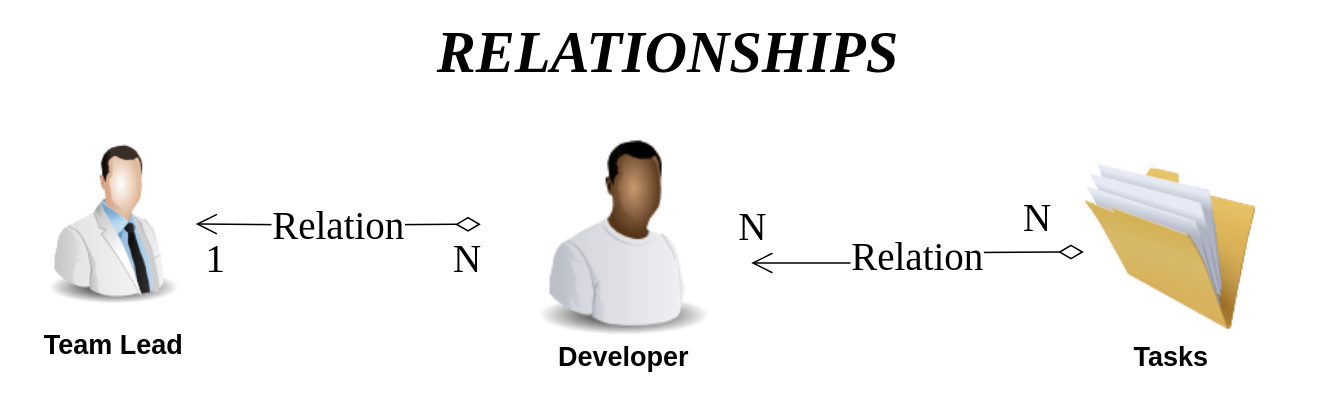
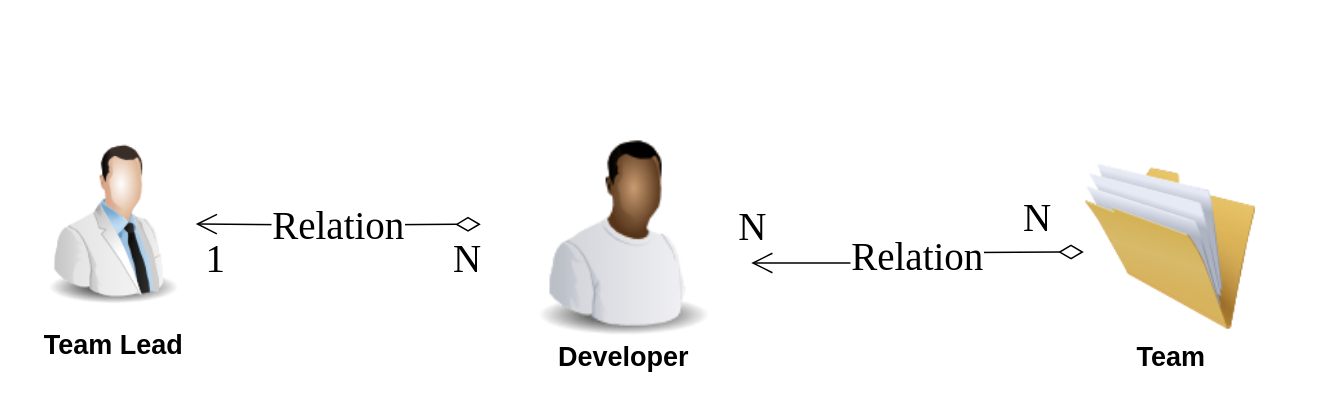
- <mxCell id="3" value="&lt;font face=&quot;Georgia&quot; style=&quot;font-size: 39px;&quot;&gt;&lt;i style=&quot;font-size: 39px;&quot;&gt;&lt;b style=&quot;font-size: 39px;&quot;&gt;RELATIONSHIPS&lt;/b&gt;&lt;/i&gt;&lt;/font&gt;" style="text;html=1;strokeColor=none;fillColor=none;align=center;verticalAlign=middle;whiteSpace=wrap;rounded=0;fontSize=39;" parent="1" vertex="1"><mxGeometry x="260" y="20" width="370" height="30" as="geometry" /></mxCell>
- <mxCell id="4" value="&lt;span style=&quot;font-size: 18px;&quot;&gt;&lt;b&gt;Tasks&lt;/b&gt;&lt;/span&gt;" style="text;html=1;strokeColor=none;fillColor=none;align=center;verticalAlign=middle;whiteSpace=wrap;rounded=0;" parent="1" vertex="1"><mxGeometry x="702.5" y="217.5" width="155" height="40" as="geometry" /></mxCell>
+ <mxCell id="4" value="&lt;span style=&quot;font-size: 18px;&quot;&gt;&lt;b&gt;Team&lt;/b&gt;&lt;/span&gt;" style="text;html=1;strokeColor=none;fillColor=none;align=center;verticalAlign=middle;whiteSpace=wrap;rounded=0;" parent="1" vertex="1"><mxGeometry x="702.5" y="217.5" width="155" height="40" as="geometry" /></mxCell>
